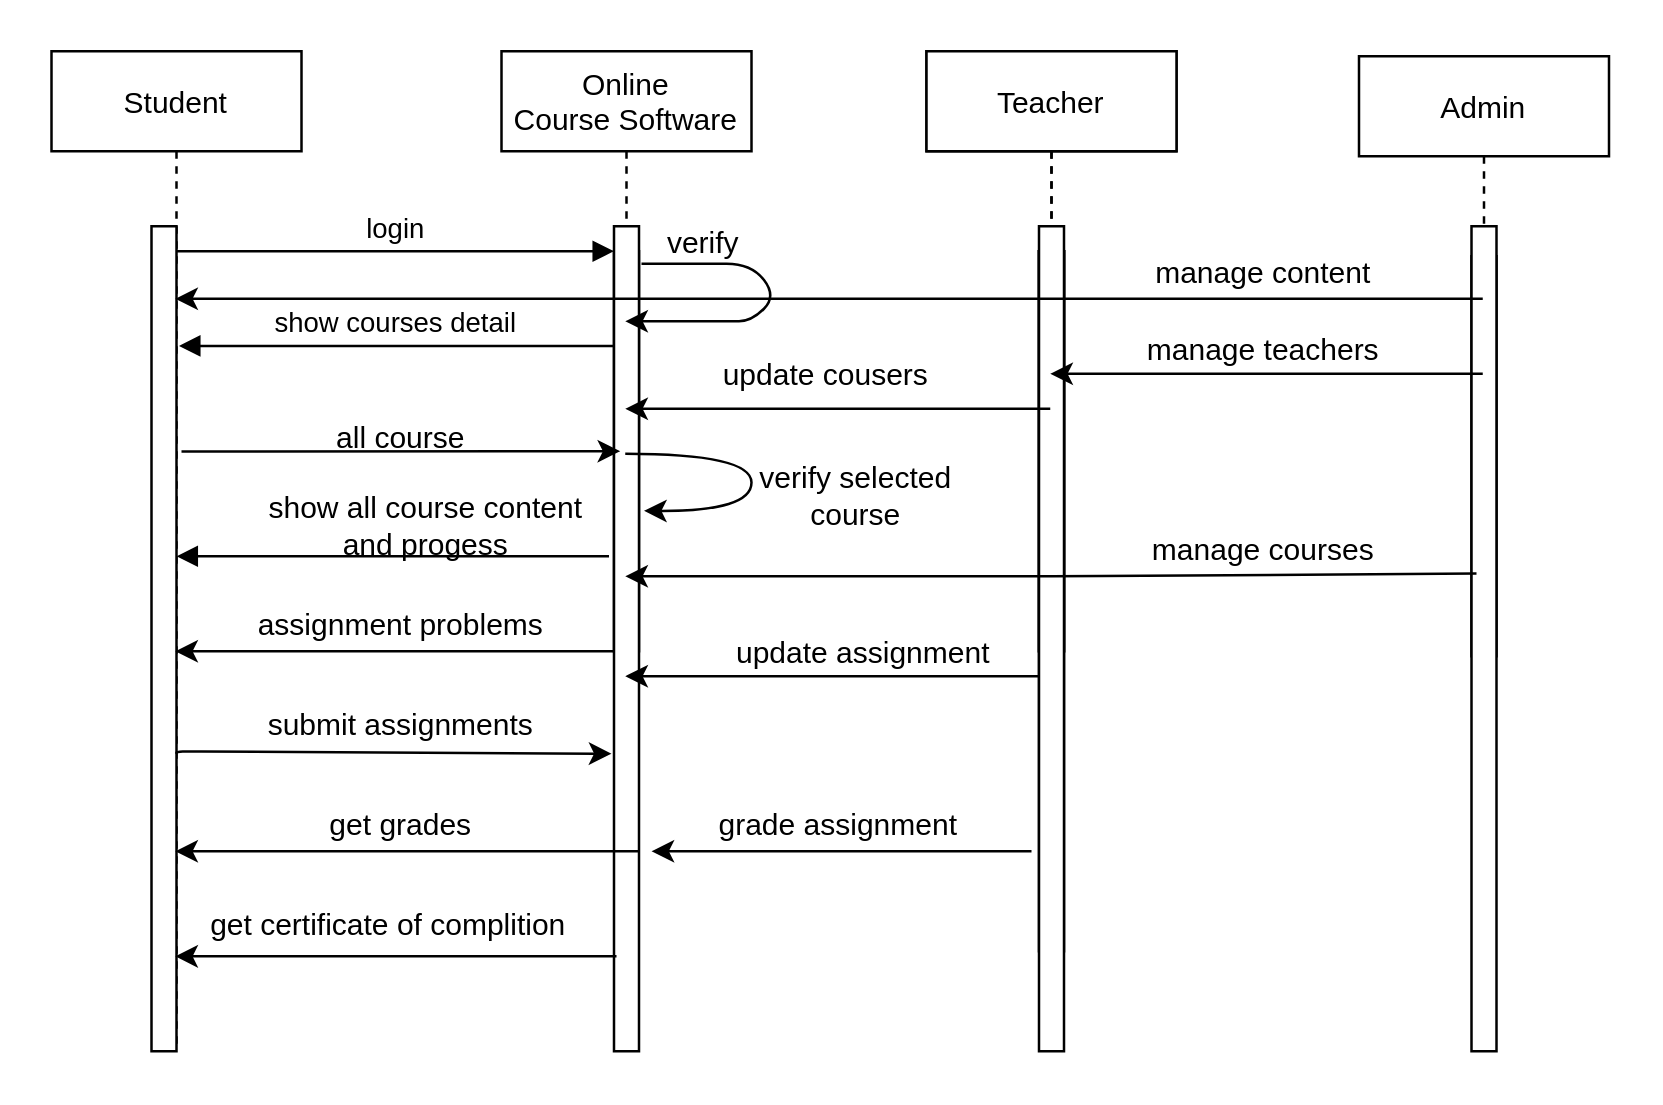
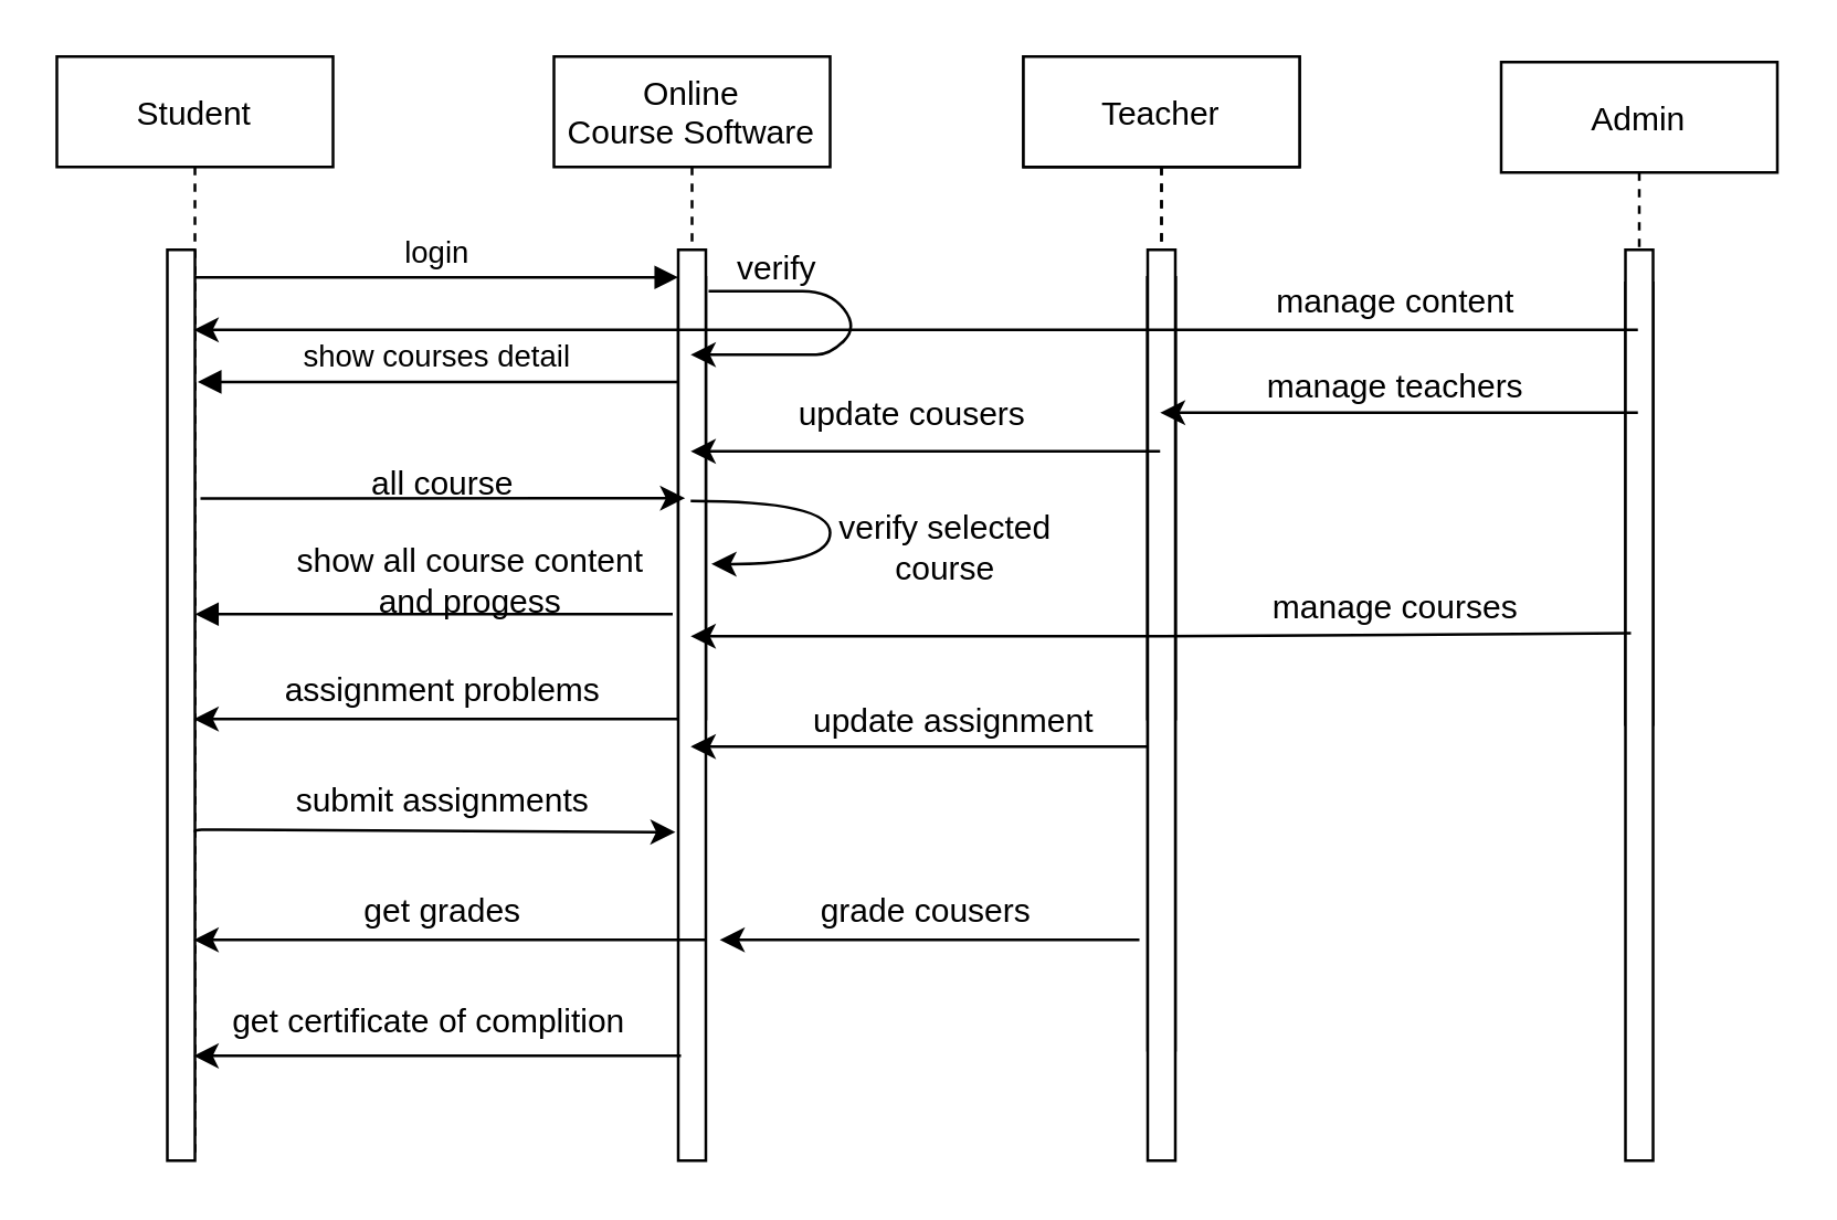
- <mxCell id="37" value="grade assignment" style="text;html=1;strokeColor=none;fillColor=none;align=center;verticalAlign=middle;whiteSpace=wrap;rounded=0;" vertex="1" parent="1"><mxGeometry x="280" y="320" width="110" height="20" as="geometry" /></mxCell>
+ <mxCell id="37" value="grade cousers" style="text;html=1;strokeColor=none;fillColor=none;align=center;verticalAlign=middle;whiteSpace=wrap;rounded=0;" vertex="1" parent="1"><mxGeometry x="280" y="320" width="110" height="20" as="geometry" /></mxCell>
